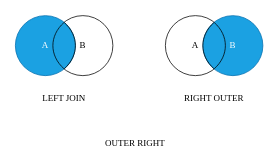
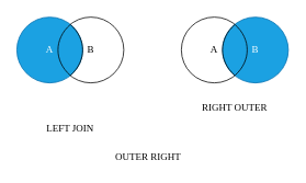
- <mxCell id="7" value="LEFT JOIN" style="text;html=1;strokeColor=none;fillColor=none;align=center;verticalAlign=middle;whiteSpace=wrap;rounded=0;fontFamily=Comic Sans MS;" vertex="1" parent="1"><mxGeometry x="25" y="120" width="120" height="20" as="geometry" /></mxCell>
+ <mxCell id="7" value="LEFT JOIN" style="text;html=1;strokeColor=none;fillColor=none;align=center;verticalAlign=middle;whiteSpace=wrap;rounded=0;fontFamily=Comic Sans MS;" vertex="1" parent="1"><mxGeometry x="25" y="145" width="120" height="20" as="geometry" /></mxCell>
